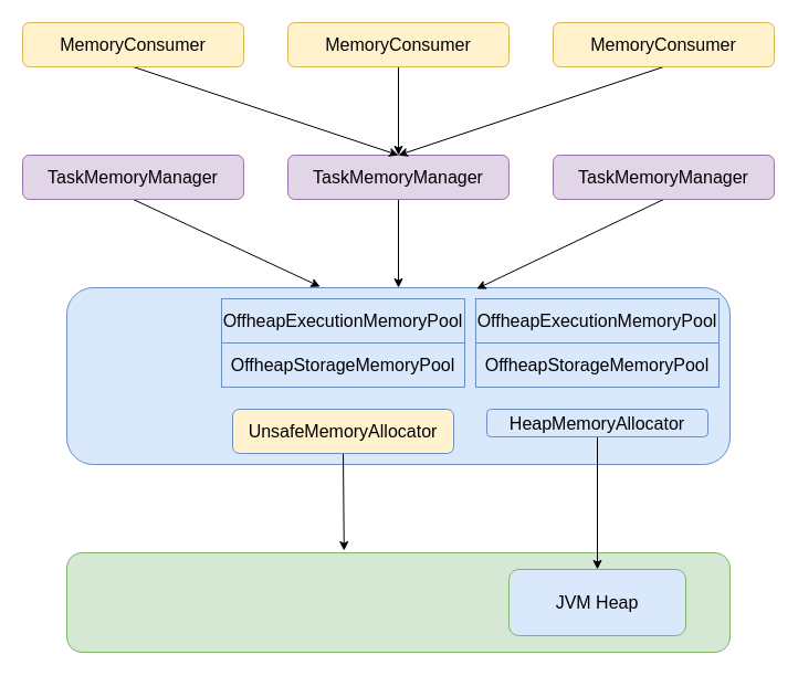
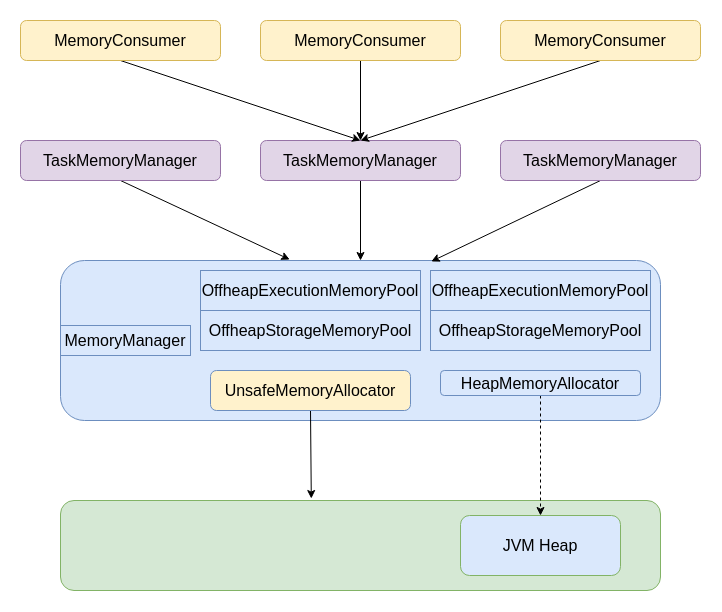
+ <mxCell id="13" value="MemoryManager" style="text;html=1;strokeColor=#6c8ebf;fillColor=#dae8fc;align=center;verticalAlign=middle;whiteSpace=wrap;rounded=0;fontSize=16;" vertex="1" parent="1"><mxGeometry x="60" y="325" width="130" height="30" as="geometry" /></mxCell>
- <mxCell id="7" style="edgeStyle=none;rounded=0;orthogonalLoop=1;jettySize=auto;html=1;exitX=0.5;exitY=1;exitDx=0;exitDy=0;fontSize=16;" edge="1" parent="1" source="8" target="3"><mxGeometry relative="1" as="geometry" /></mxCell>
+ <mxCell id="7" style="edgeStyle=none;rounded=0;orthogonalLoop=1;jettySize=auto;html=1;exitX=0.5;exitY=1;exitDx=0;exitDy=0;fontSize=16;dashed=1;" edge="1" parent="1" source="8" target="3"><mxGeometry relative="1" as="geometry" /></mxCell>
